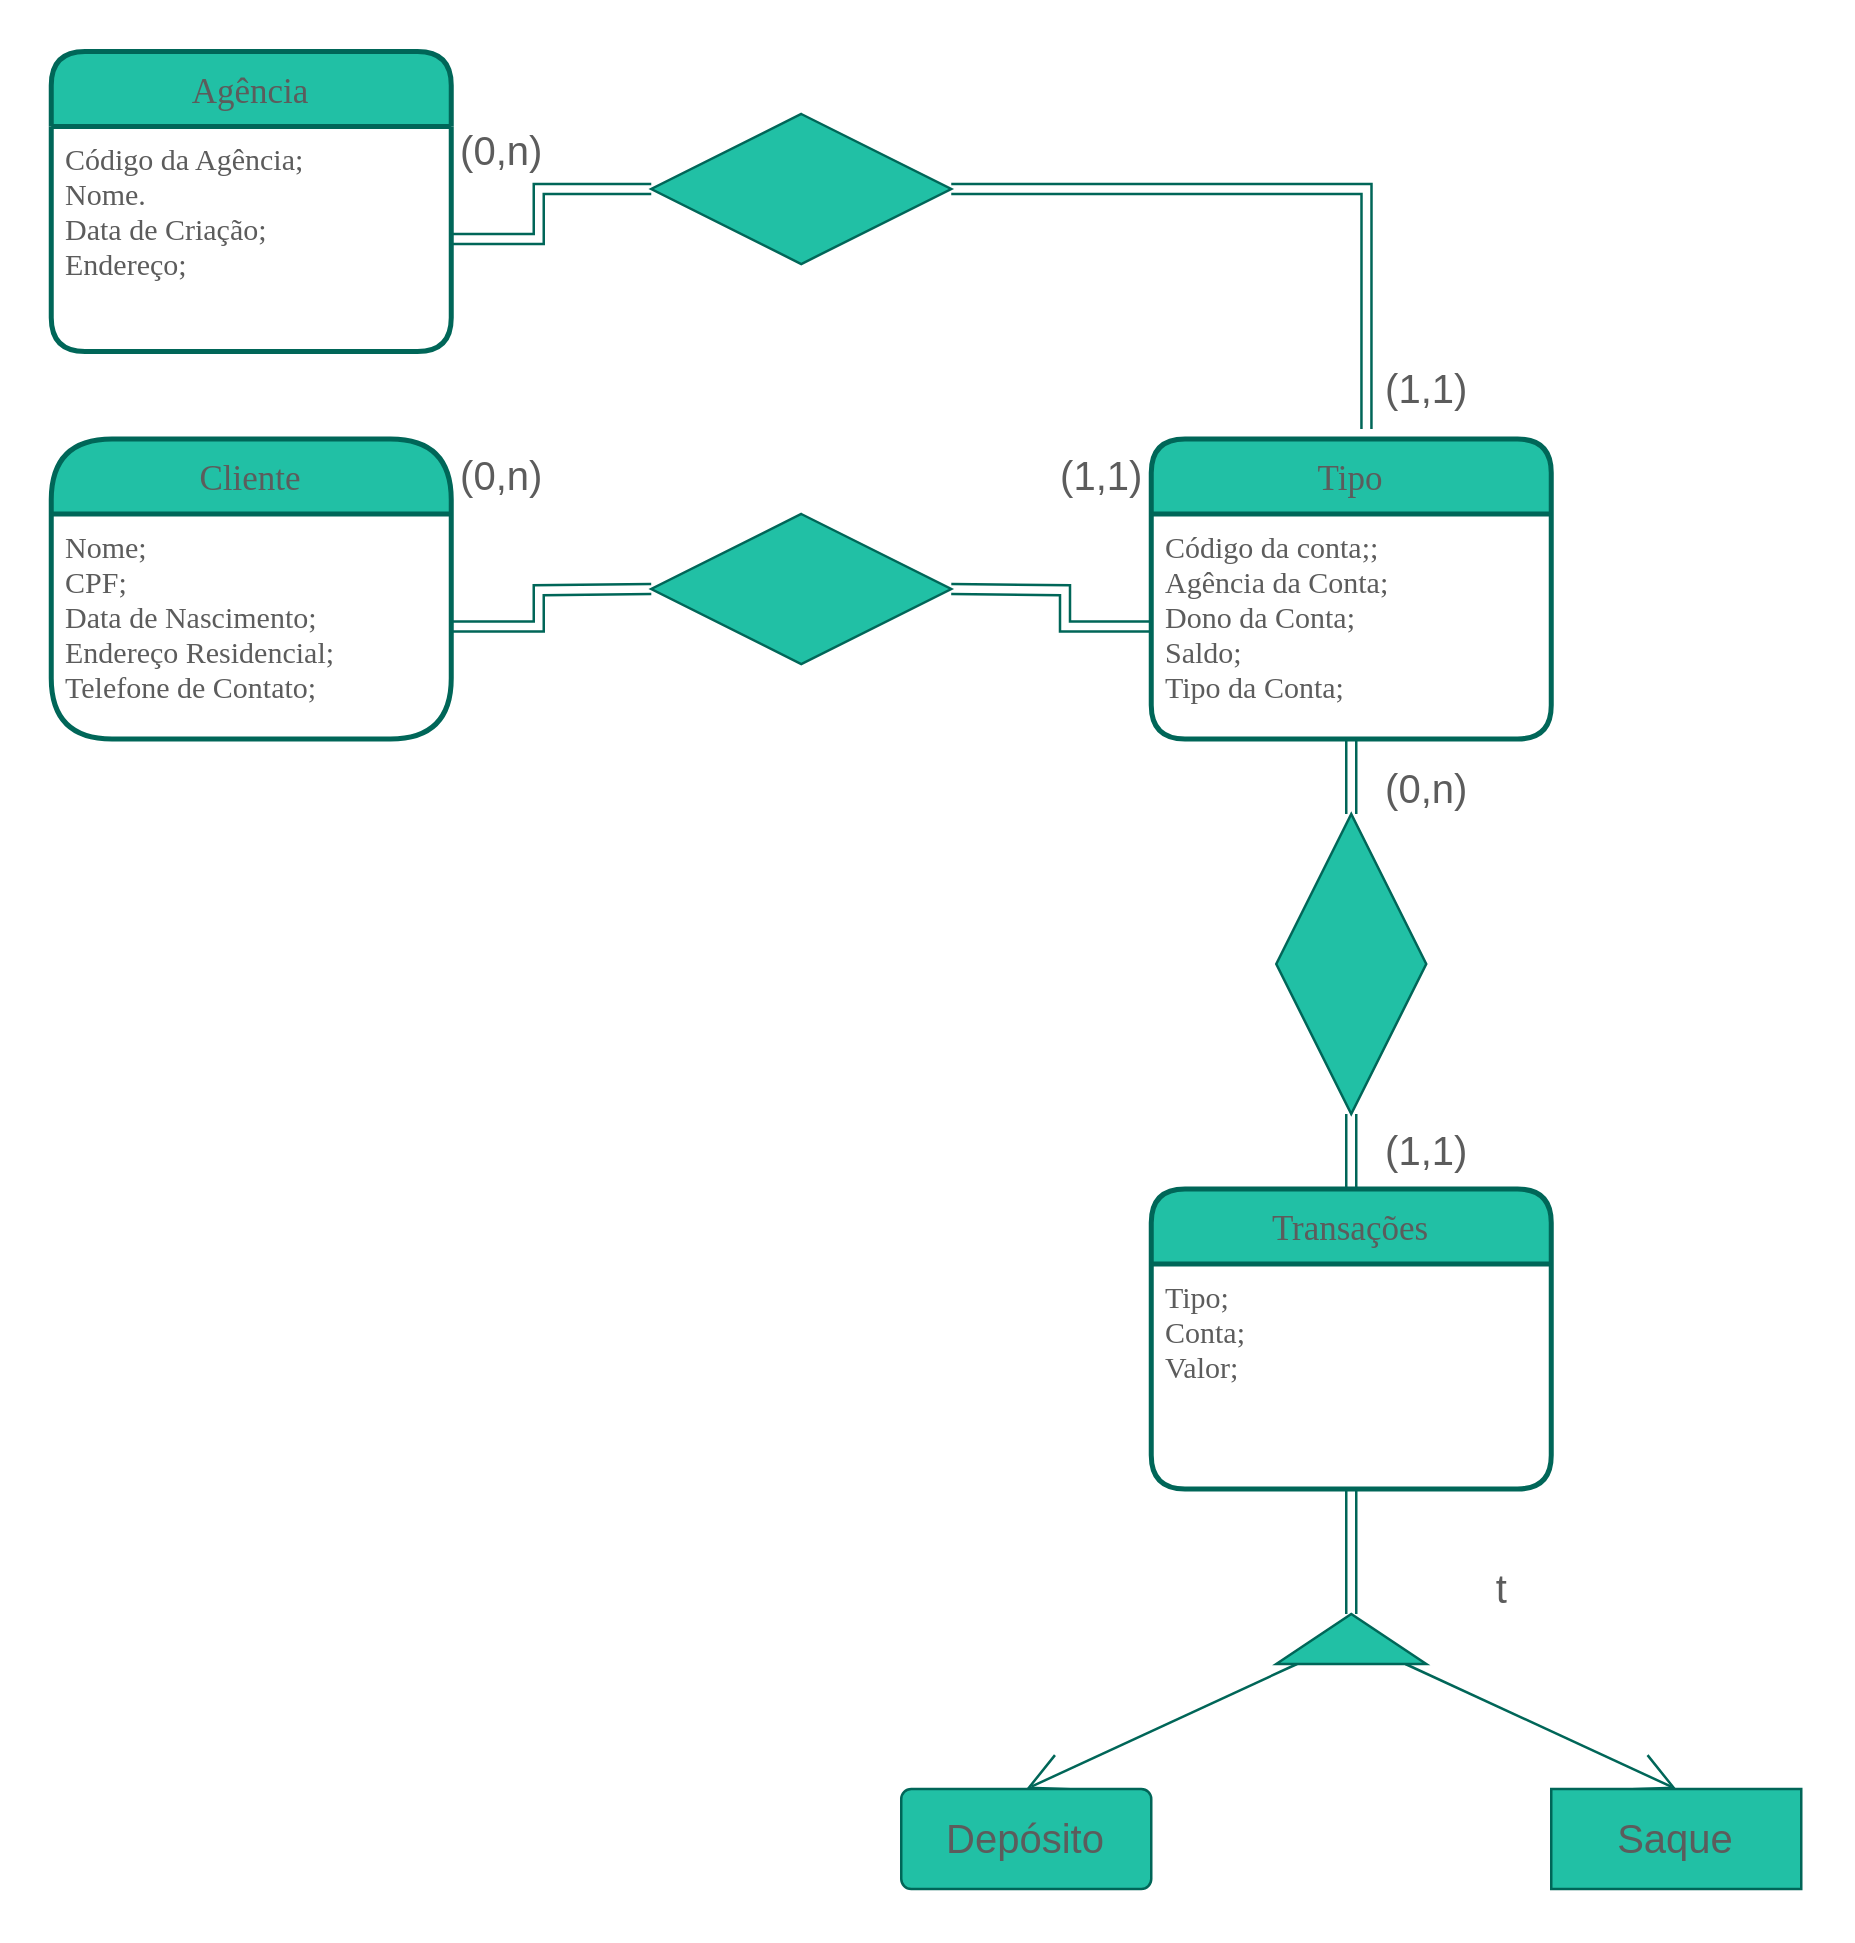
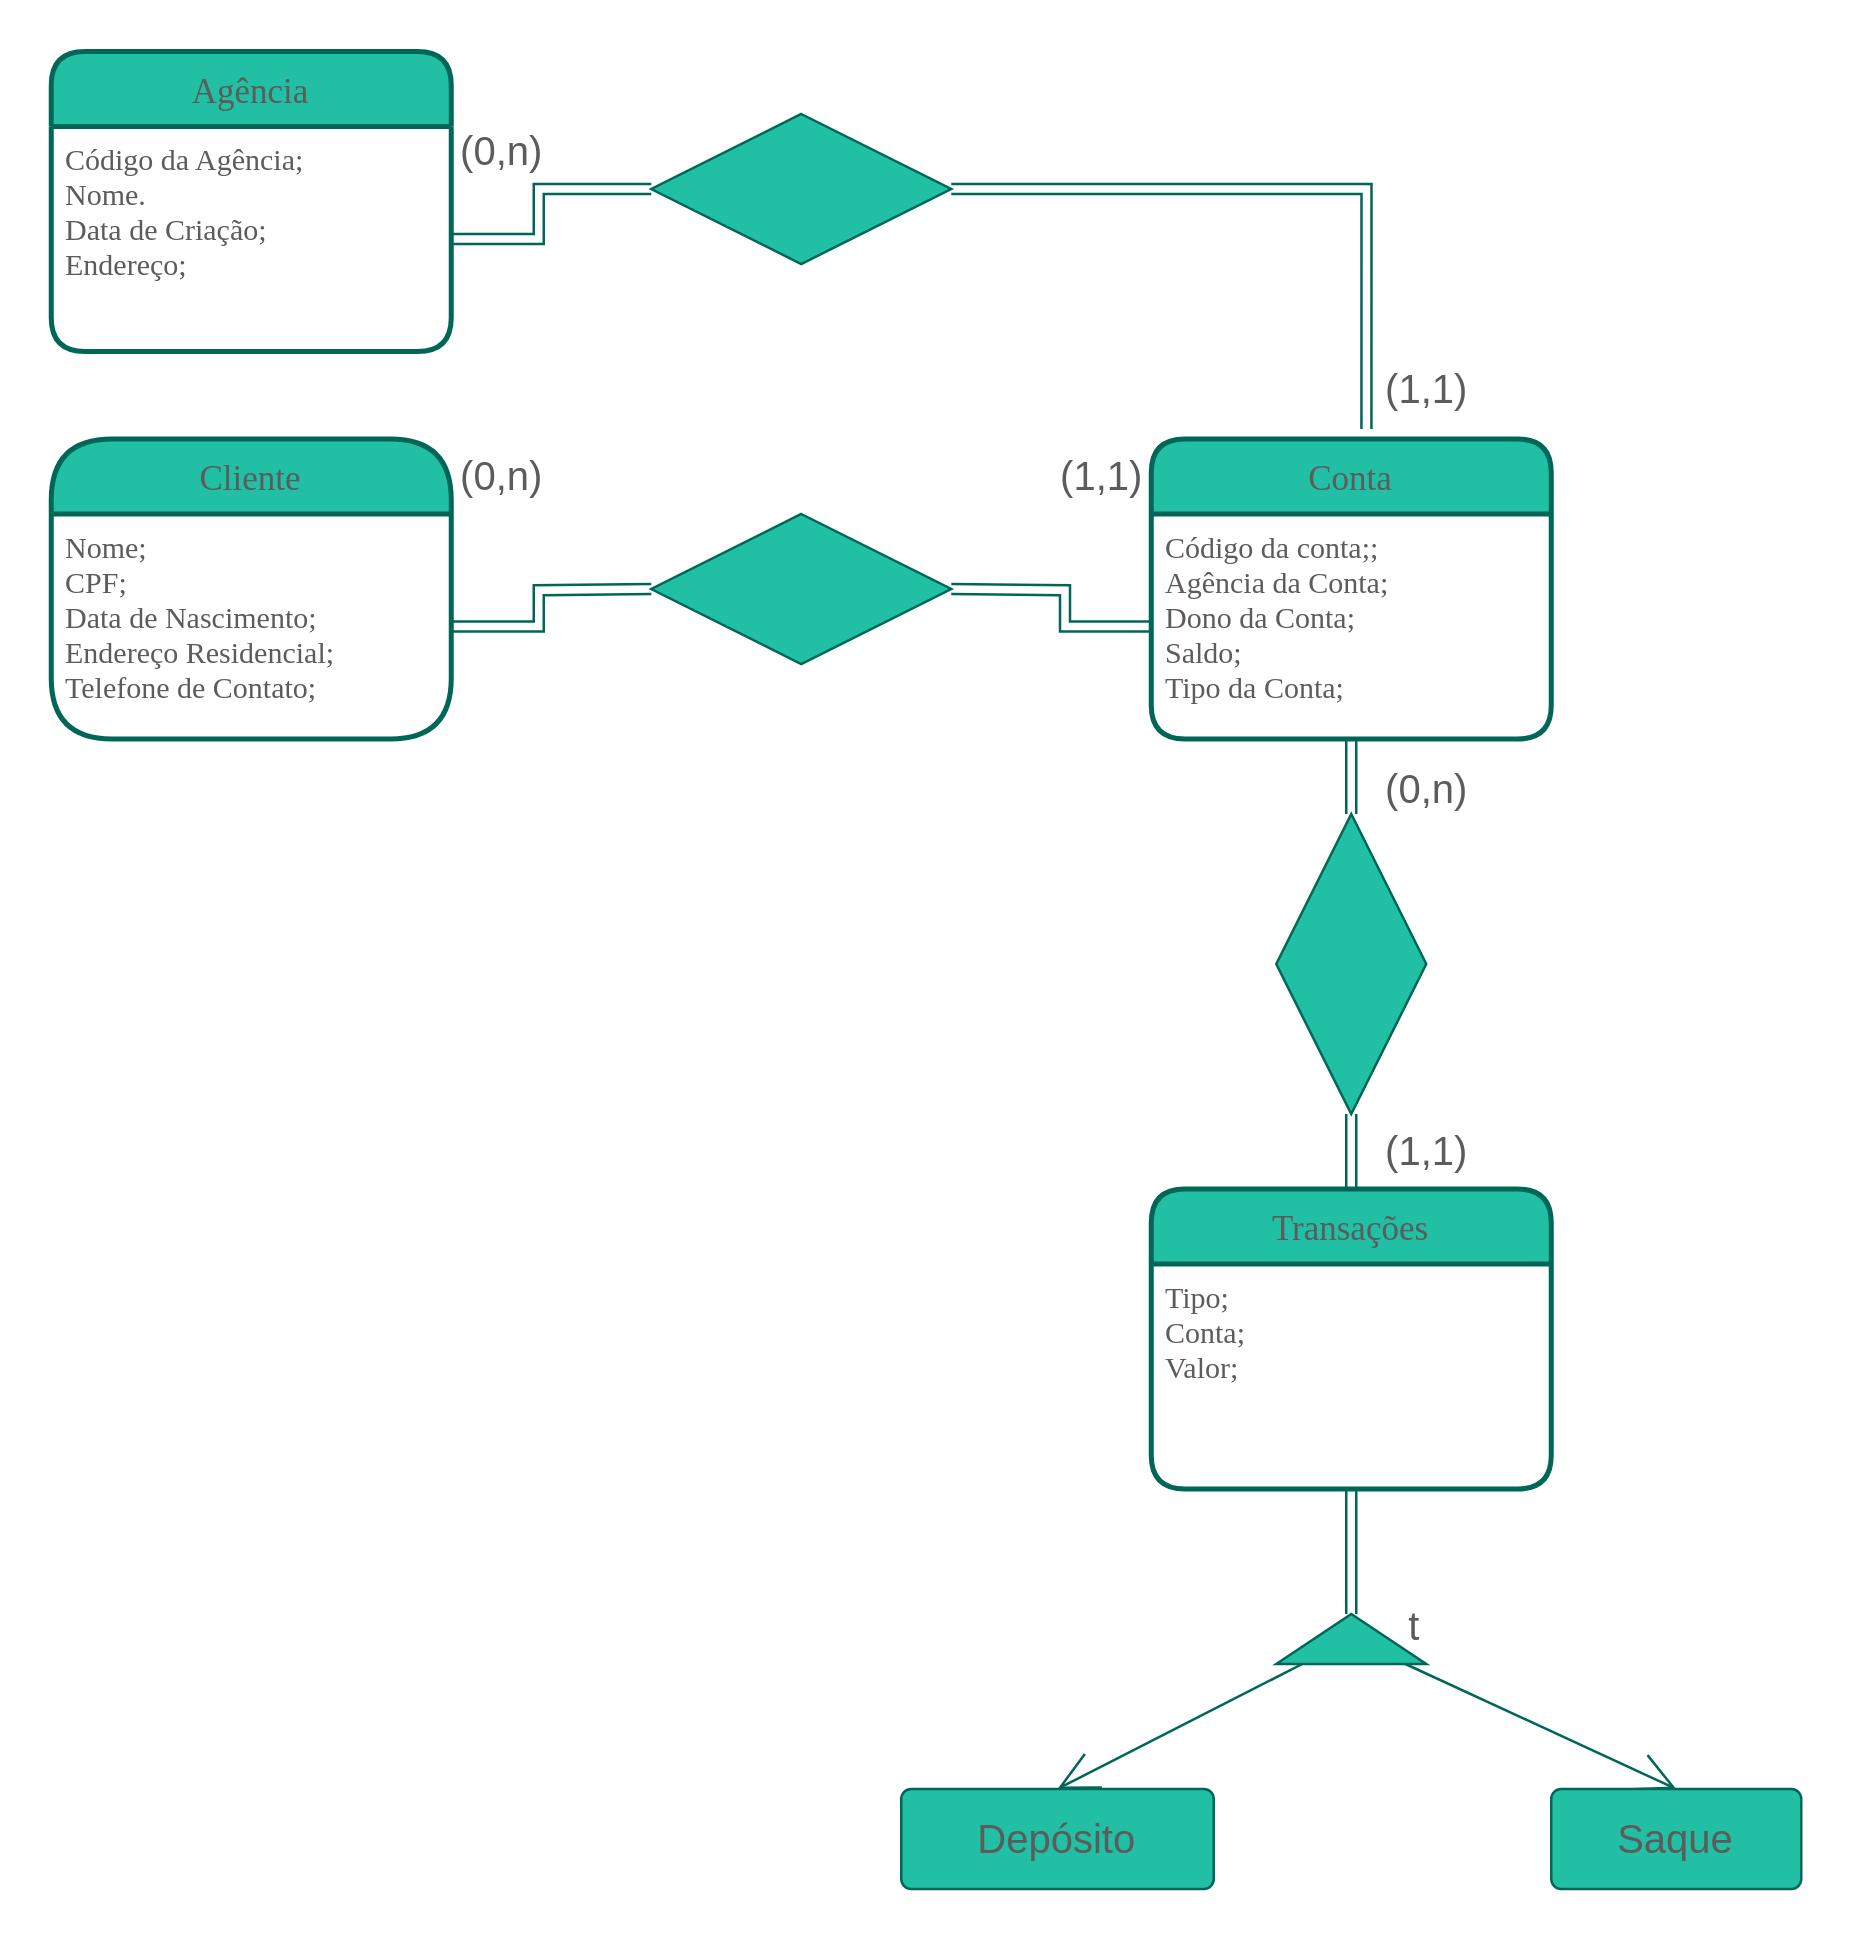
- <mxCell id="6" value="Tipo" style="swimlane;childLayout=stackLayout;horizontal=1;startSize=30;horizontalStack=0;rounded=1;fontSize=14;fontStyle=0;strokeWidth=2;resizeParent=0;resizeLast=1;shadow=0;dashed=0;align=center;hachureGap=4;fontFamily=Architects Daughter;fontSource=https%3A%2F%2Ffonts.googleapis.com%2Fcss%3Ffamily%3DArchitects%2BDaughter;fillColor=#21C0A5;strokeColor=#006658;fontColor=#5C5C5C;" vertex="1" parent="1"><mxGeometry x="460" y="175" width="160" height="120" as="geometry"><mxRectangle x="250" y="-520" width="80" height="30" as="alternateBounds" /></mxGeometry></mxCell>
+ <mxCell id="6" value="Conta" style="swimlane;childLayout=stackLayout;horizontal=1;startSize=30;horizontalStack=0;rounded=1;fontSize=14;fontStyle=0;strokeWidth=2;resizeParent=0;resizeLast=1;shadow=0;dashed=0;align=center;hachureGap=4;fontFamily=Architects Daughter;fontSource=https%3A%2F%2Ffonts.googleapis.com%2Fcss%3Ffamily%3DArchitects%2BDaughter;fillColor=#21C0A5;strokeColor=#006658;fontColor=#5C5C5C;" vertex="1" parent="1"><mxGeometry x="460" y="175" width="160" height="120" as="geometry"><mxRectangle x="250" y="-520" width="80" height="30" as="alternateBounds" /></mxGeometry></mxCell>
- <mxCell id="31" value="t" style="text;html=1;align=center;verticalAlign=middle;resizable=0;points=[];autosize=1;strokeColor=none;fillColor=none;fontSize=16;fontColor=#5C5C5C;" vertex="1" parent="1"><mxGeometry x="585" y="620" width="30" height="30" as="geometry" /></mxCell>
+ <mxCell id="31" value="t" style="text;html=1;align=center;verticalAlign=middle;resizable=0;points=[];autosize=1;strokeColor=none;fillColor=none;fontSize=16;fontColor=#5C5C5C;" vertex="1" parent="1"><mxGeometry x="550" y="635" width="30" height="30" as="geometry" /></mxCell>
- <mxCell id="25" value="Depósito" style="rounded=1;arcSize=10;whiteSpace=wrap;html=1;align=center;strokeColor=#006658;fontSize=16;fontColor=#5C5C5C;fillColor=#21C0A5;" vertex="1" parent="1"><mxGeometry x="360" y="715" width="100" height="40" as="geometry" /></mxCell>
+ <mxCell id="25" value="Depósito" style="rounded=1;arcSize=10;whiteSpace=wrap;html=1;align=center;strokeColor=#006658;fontSize=16;fontColor=#5C5C5C;fillColor=#21C0A5;" vertex="1" parent="1"><mxGeometry x="360" y="715" width="125" height="40" as="geometry" /></mxCell>
- <mxCell id="26" value="Saque" style="arcSize=10;whiteSpace=wrap;html=1;align=center;strokeColor=#006658;fontSize=16;fontColor=#5C5C5C;fillColor=#21C0A5;rounded=0;" vertex="1" parent="1"><mxGeometry x="620" y="715" width="100" height="40" as="geometry" /></mxCell>
+ <mxCell id="26" value="Saque" style="rounded=1;arcSize=10;whiteSpace=wrap;html=1;align=center;strokeColor=#006658;fontSize=16;fontColor=#5C5C5C;fillColor=#21C0A5;" vertex="1" parent="1"><mxGeometry x="620" y="715" width="100" height="40" as="geometry" /></mxCell>
